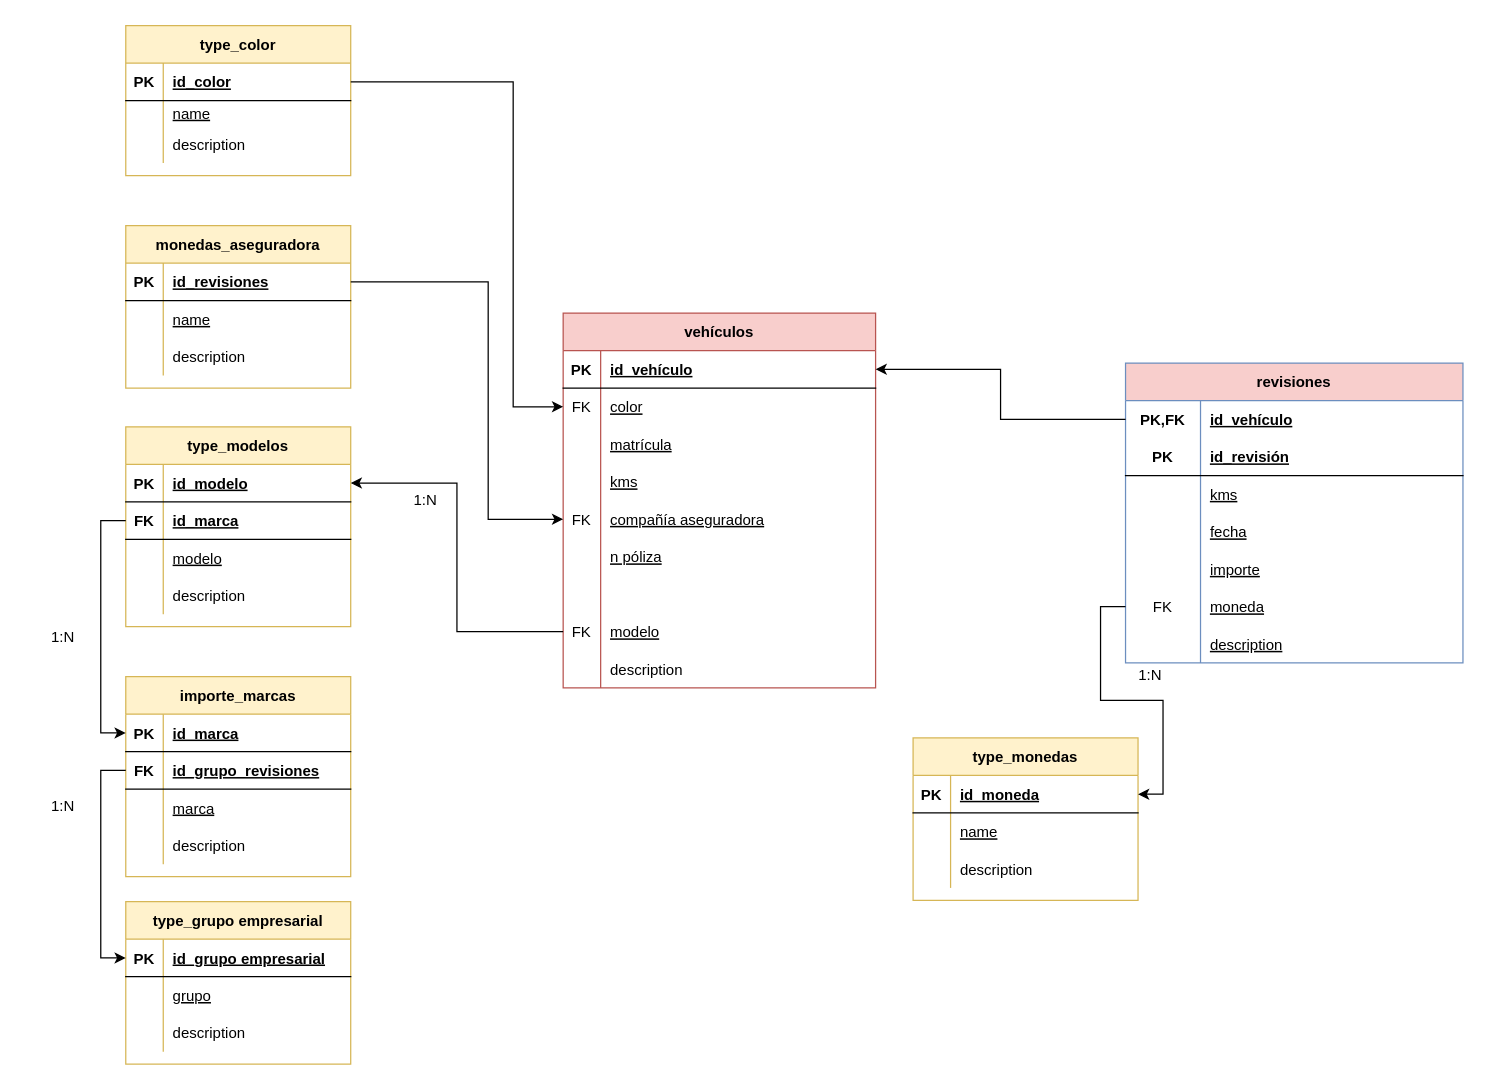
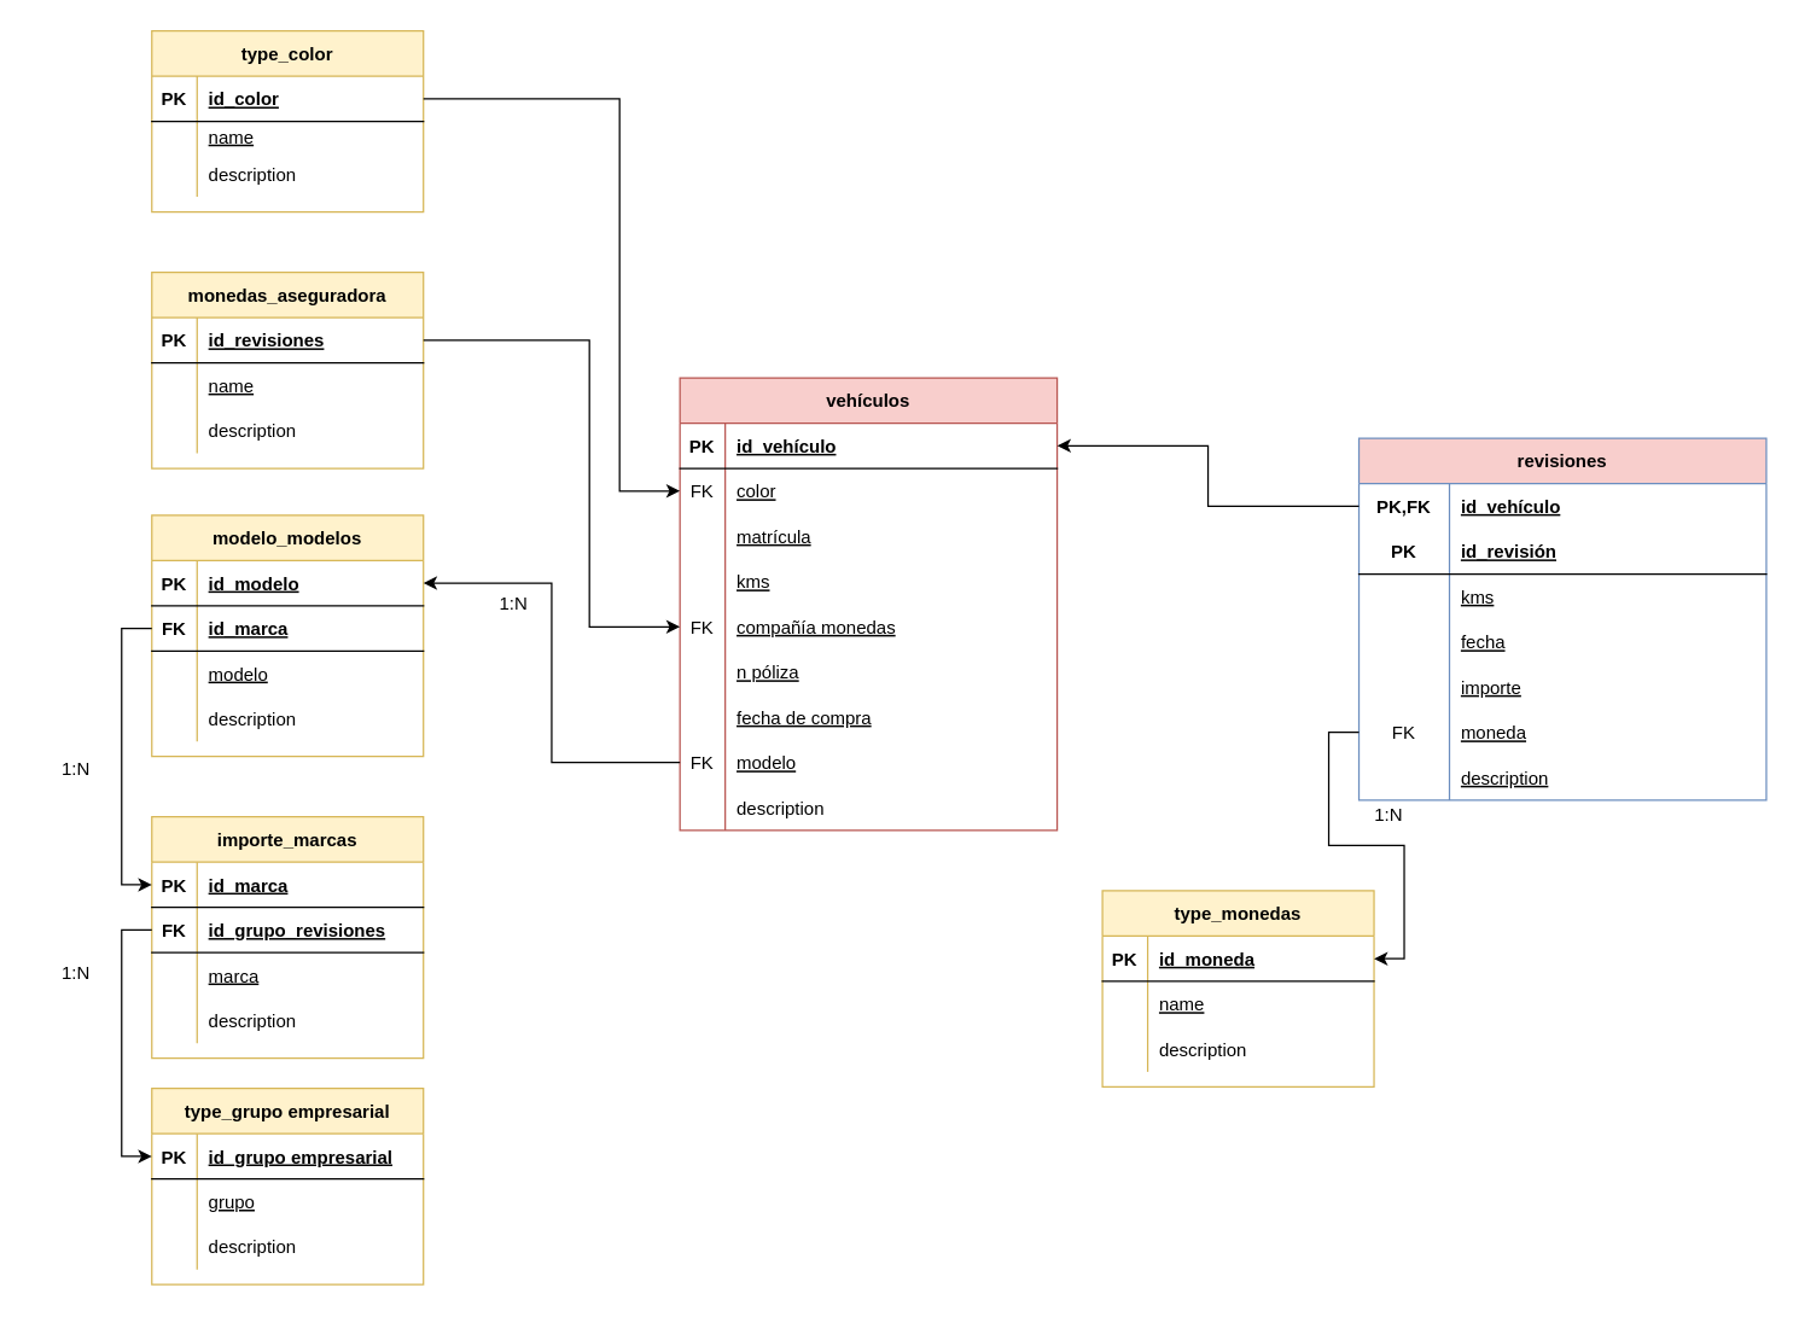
- <mxCell id="30" value="type_modelos" style="shape=table;startSize=30;container=1;collapsible=1;childLayout=tableLayout;fixedRows=1;rowLines=0;fontStyle=1;align=center;resizeLast=1;fillColor=#fff2cc;strokeColor=#d6b656;" parent="1" vertex="1"><mxGeometry x="100" y="341" width="180" height="160" as="geometry" /></mxCell>
+ <mxCell id="30" value="modelo_modelos" style="shape=table;startSize=30;container=1;collapsible=1;childLayout=tableLayout;fixedRows=1;rowLines=0;fontStyle=1;align=center;resizeLast=1;fillColor=#fff2cc;strokeColor=#d6b656;" parent="1" vertex="1"><mxGeometry x="100" y="341" width="180" height="160" as="geometry" /></mxCell>
- <mxCell id="17" value="compañía aseguradora" style="shape=partialRectangle;overflow=hidden;connectable=0;fillColor=none;top=0;left=0;bottom=0;right=0;align=left;spacingLeft=6;fontStyle=4" parent="15" vertex="1"><mxGeometry x="30" width="220" height="30" as="geometry"><mxRectangle width="220" height="30" as="alternateBounds" /></mxGeometry></mxCell>
+ <mxCell id="17" value="compañía monedas" style="shape=partialRectangle;overflow=hidden;connectable=0;fillColor=none;top=0;left=0;bottom=0;right=0;align=left;spacingLeft=6;fontStyle=4" parent="15" vertex="1"><mxGeometry x="30" width="220" height="30" as="geometry"><mxRectangle width="220" height="30" as="alternateBounds" /></mxGeometry></mxCell>
+ <mxCell id="23" value="fecha de compra" style="shape=partialRectangle;overflow=hidden;connectable=0;fillColor=none;top=0;left=0;bottom=0;right=0;align=left;spacingLeft=6;fontStyle=4" parent="21" vertex="1"><mxGeometry x="30" width="220" height="30" as="geometry"><mxRectangle width="220" height="30" as="alternateBounds" /></mxGeometry></mxCell>
